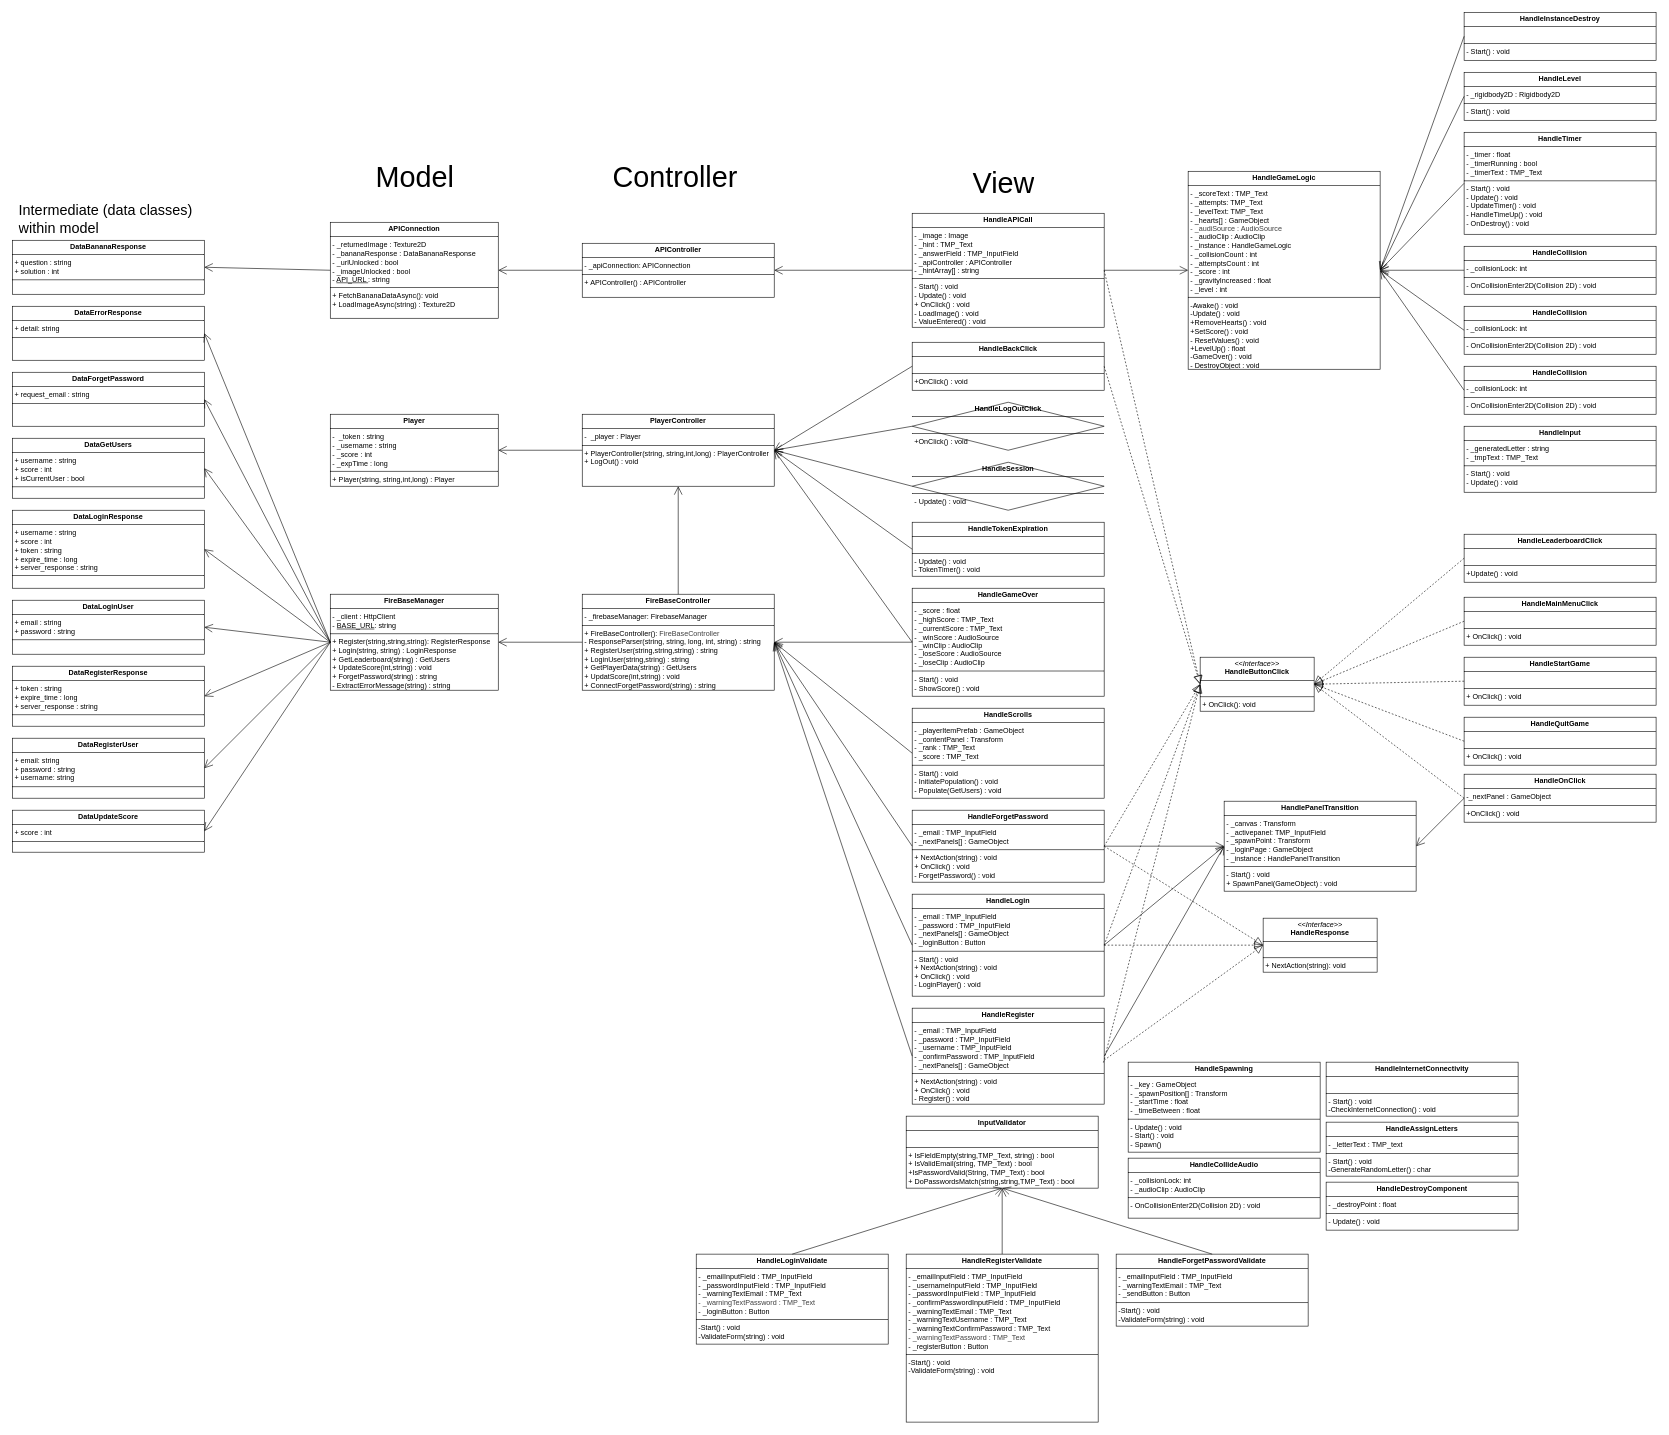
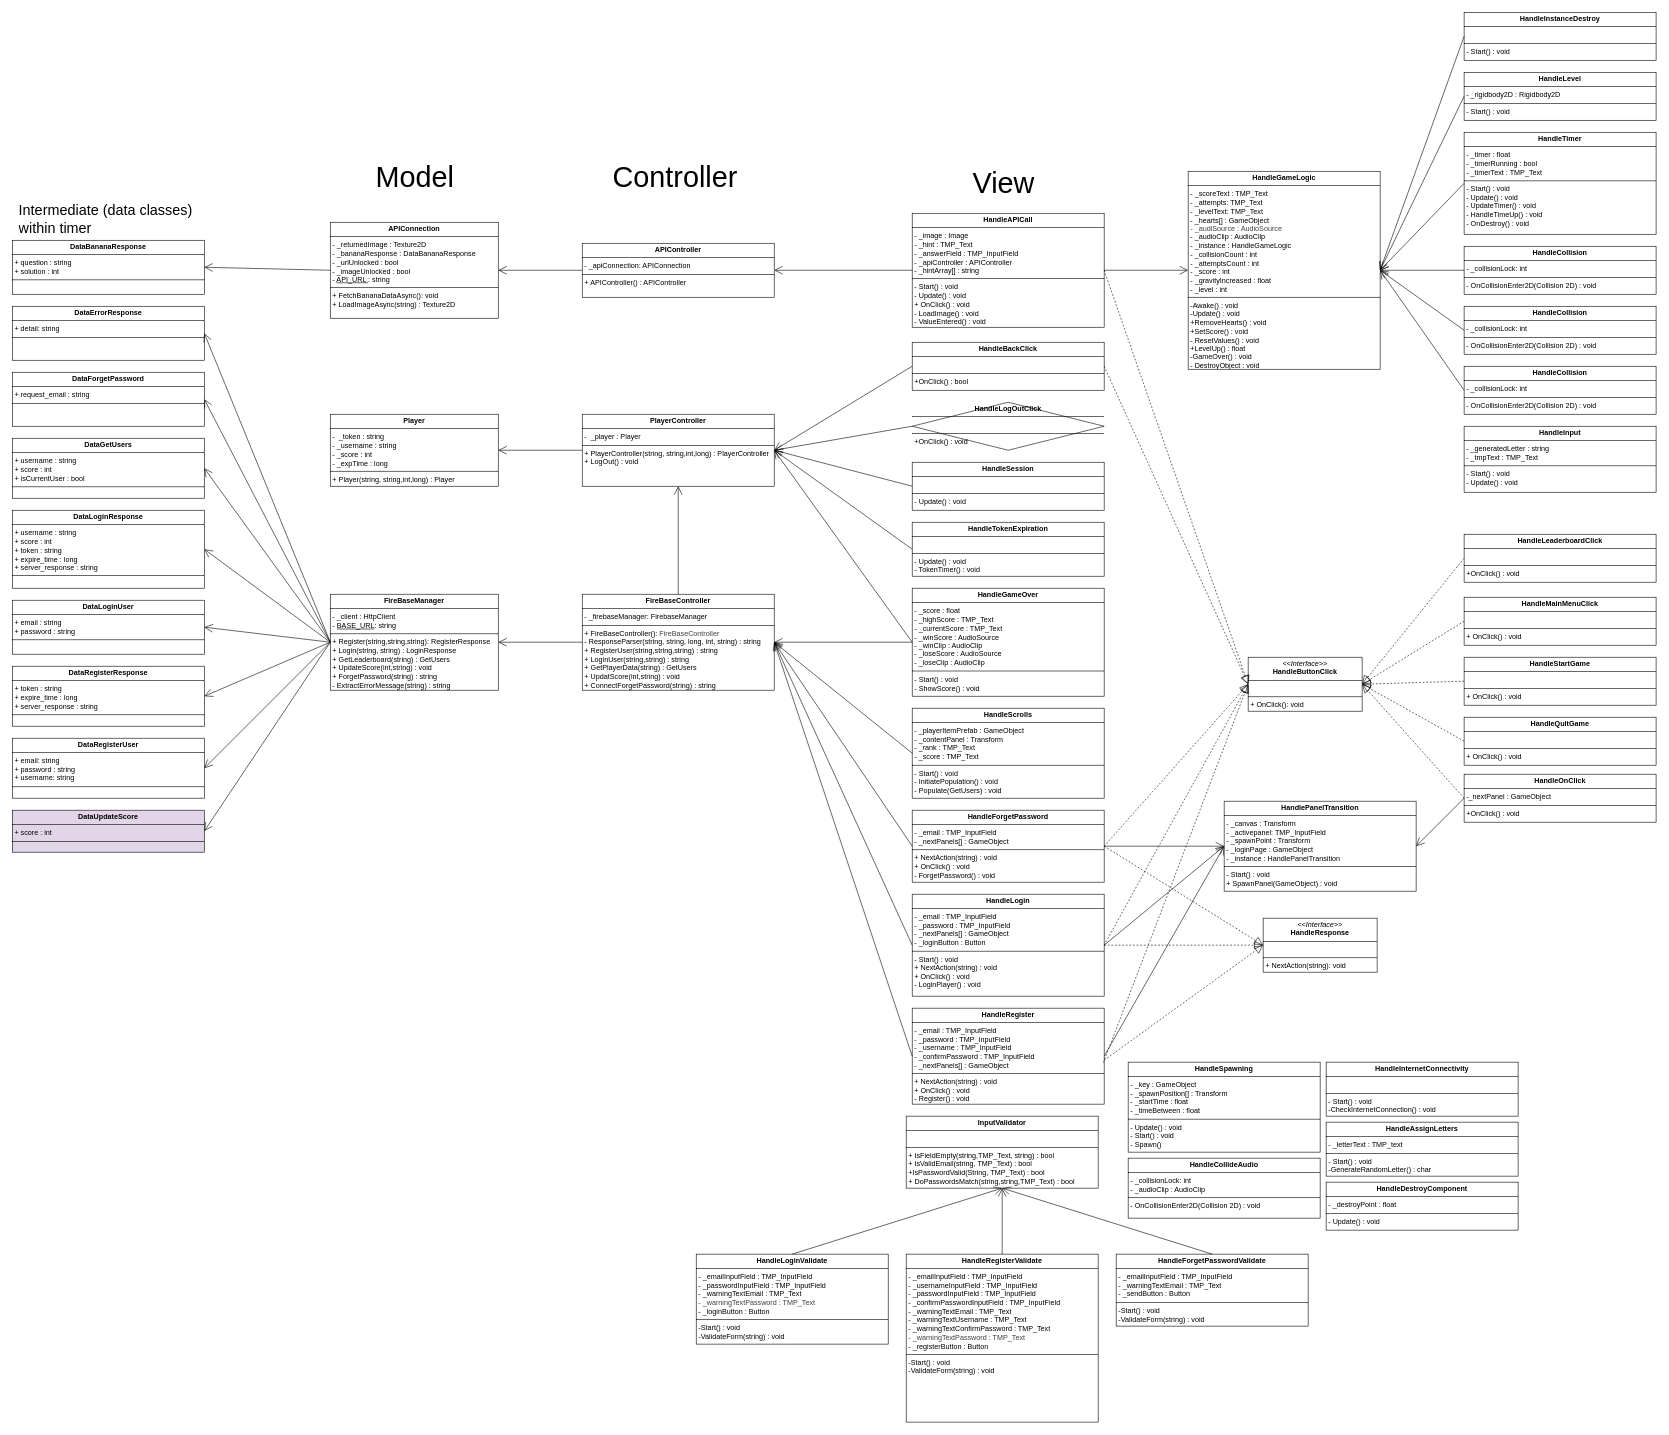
- <mxCell id="106" value="&lt;font style=&quot;font-size: 24px;&quot;&gt;Intermediate (data classes)&lt;/font&gt;&lt;div&gt;&lt;font style=&quot;font-size: 24px;&quot;&gt;within model&lt;/font&gt;&lt;/div&gt;" style="text;strokeColor=none;fillColor=none;align=left;verticalAlign=top;spacingLeft=4;spacingRight=4;overflow=hidden;rotatable=0;points=[[0,0.5],[1,0.5]];portConstraint=eastwest;whiteSpace=wrap;html=1;" parent="1" vertex="1"><mxGeometry x="25" y="330" width="310" height="60" as="geometry" /></mxCell>
+ <mxCell id="106" value="&lt;font style=&quot;font-size: 24px;&quot;&gt;Intermediate (data classes)&lt;/font&gt;&lt;div&gt;&lt;font style=&quot;font-size: 24px;&quot;&gt;within timer&lt;/font&gt;&lt;/div&gt;" style="text;strokeColor=none;fillColor=none;align=left;verticalAlign=top;spacingLeft=4;spacingRight=4;overflow=hidden;rotatable=0;points=[[0,0.5],[1,0.5]];portConstraint=eastwest;whiteSpace=wrap;html=1;" parent="1" vertex="1"><mxGeometry x="25" y="330" width="310" height="60" as="geometry" /></mxCell>
- <mxCell id="12" value="&lt;p style=&quot;margin:0px;margin-top:4px;text-align:center;&quot;&gt;&lt;b&gt;HandleBackClick&lt;/b&gt;&lt;/p&gt;&lt;hr size=&quot;1&quot; style=&quot;border-style:solid;&quot;&gt;&lt;p style=&quot;margin:0px;margin-left:4px;&quot;&gt;&lt;br&gt;&lt;/p&gt;&lt;hr size=&quot;1&quot; style=&quot;border-style:solid;&quot;&gt;&lt;p style=&quot;margin:0px;margin-left:4px;&quot;&gt;+OnClick() : void&lt;/p&gt;" style="verticalAlign=top;align=left;overflow=fill;html=1;whiteSpace=wrap;" parent="1" vertex="1"><mxGeometry x="1520" y="570" width="320" height="80" as="geometry" /></mxCell>
+ <mxCell id="12" value="&lt;p style=&quot;margin:0px;margin-top:4px;text-align:center;&quot;&gt;&lt;b&gt;HandleBackClick&lt;/b&gt;&lt;/p&gt;&lt;hr size=&quot;1&quot; style=&quot;border-style:solid;&quot;&gt;&lt;p style=&quot;margin:0px;margin-left:4px;&quot;&gt;&lt;br&gt;&lt;/p&gt;&lt;hr size=&quot;1&quot; style=&quot;border-style:solid;&quot;&gt;&lt;p style=&quot;margin:0px;margin-left:4px;&quot;&gt;+OnClick() : bool&lt;/p&gt;" style="verticalAlign=top;align=left;overflow=fill;html=1;whiteSpace=wrap;" parent="1" vertex="1"><mxGeometry x="1520" y="570" width="320" height="80" as="geometry" /></mxCell>
- <mxCell id="35" value="&lt;p style=&quot;margin:0px;margin-top:4px;text-align:center;&quot;&gt;&lt;b&gt;HandleSession&lt;/b&gt;&lt;/p&gt;&lt;hr size=&quot;1&quot; style=&quot;border-style:solid;&quot;&gt;&lt;p style=&quot;margin:0px;margin-left:4px;&quot;&gt;&lt;br&gt;&lt;/p&gt;&lt;hr size=&quot;1&quot; style=&quot;border-style:solid;&quot;&gt;&lt;p style=&quot;margin:0px;margin-left:4px;&quot;&gt;- Update() : void&lt;/p&gt;" style="rhombus;verticalAlign=top;align=left;overflow=fill;html=1;whiteSpace=wrap;" parent="1" vertex="1"><mxGeometry x="1520" y="770" width="320" height="80" as="geometry" /></mxCell>
+ <mxCell id="35" value="&lt;p style=&quot;margin:0px;margin-top:4px;text-align:center;&quot;&gt;&lt;b&gt;HandleSession&lt;/b&gt;&lt;/p&gt;&lt;hr size=&quot;1&quot; style=&quot;border-style:solid;&quot;&gt;&lt;p style=&quot;margin:0px;margin-left:4px;&quot;&gt;&lt;br&gt;&lt;/p&gt;&lt;hr size=&quot;1&quot; style=&quot;border-style:solid;&quot;&gt;&lt;p style=&quot;margin:0px;margin-left:4px;&quot;&gt;- Update() : void&lt;/p&gt;" style="verticalAlign=top;align=left;overflow=fill;html=1;whiteSpace=wrap;" parent="1" vertex="1"><mxGeometry x="1520" y="770" width="320" height="80" as="geometry" /></mxCell>
- <mxCell id="28" value="&lt;p style=&quot;margin:0px;margin-top:4px;text-align:center;&quot;&gt;&lt;b&gt;HandleLeaderboardClick&lt;/b&gt;&lt;/p&gt;&lt;hr size=&quot;1&quot; style=&quot;border-style:solid;&quot;&gt;&lt;p style=&quot;margin:0px;margin-left:4px;&quot;&gt;&lt;br&gt;&lt;/p&gt;&lt;hr size=&quot;1&quot; style=&quot;border-style:solid;&quot;&gt;&lt;p style=&quot;margin:0px;margin-left:4px;&quot;&gt;+Update() : void&lt;/p&gt;" style="verticalAlign=top;align=left;overflow=fill;html=1;whiteSpace=wrap;" parent="1" vertex="1"><mxGeometry x="2440" y="890" width="320" height="80" as="geometry" /></mxCell>
+ <mxCell id="28" value="&lt;p style=&quot;margin:0px;margin-top:4px;text-align:center;&quot;&gt;&lt;b&gt;HandleLeaderboardClick&lt;/b&gt;&lt;/p&gt;&lt;hr size=&quot;1&quot; style=&quot;border-style:solid;&quot;&gt;&lt;p style=&quot;margin:0px;margin-left:4px;&quot;&gt;&lt;br&gt;&lt;/p&gt;&lt;hr size=&quot;1&quot; style=&quot;border-style:solid;&quot;&gt;&lt;p style=&quot;margin:0px;margin-left:4px;&quot;&gt;+OnClick() : void&lt;/p&gt;" style="verticalAlign=top;align=left;overflow=fill;html=1;whiteSpace=wrap;" parent="1" vertex="1"><mxGeometry x="2440" y="890" width="320" height="80" as="geometry" /></mxCell>
- <mxCell id="2" value="&lt;p style=&quot;margin:0px;margin-top:4px;text-align:center;&quot;&gt;&lt;i&gt;&amp;lt;&amp;lt;Interface&amp;gt;&amp;gt;&lt;/i&gt;&lt;br&gt;&lt;b&gt;HandleButtonClick&lt;/b&gt;&lt;/p&gt;&lt;hr size=&quot;1&quot; style=&quot;border-style:solid;&quot;&gt;&lt;p style=&quot;margin:0px;margin-left:4px;&quot;&gt;&lt;br&gt;&lt;/p&gt;&lt;hr size=&quot;1&quot; style=&quot;border-style:solid;&quot;&gt;&lt;p style=&quot;margin:0px;margin-left:4px;&quot;&gt;+ OnClick(): void&lt;br&gt;&lt;/p&gt;" style="verticalAlign=top;align=left;overflow=fill;html=1;whiteSpace=wrap;" parent="1" vertex="1"><mxGeometry x="2000" y="1095" width="190" height="90" as="geometry" /></mxCell>
+ <mxCell id="2" value="&lt;p style=&quot;margin:0px;margin-top:4px;text-align:center;&quot;&gt;&lt;i&gt;&amp;lt;&amp;lt;Interface&amp;gt;&amp;gt;&lt;/i&gt;&lt;br&gt;&lt;b&gt;HandleButtonClick&lt;/b&gt;&lt;/p&gt;&lt;hr size=&quot;1&quot; style=&quot;border-style:solid;&quot;&gt;&lt;p style=&quot;margin:0px;margin-left:4px;&quot;&gt;&lt;br&gt;&lt;/p&gt;&lt;hr size=&quot;1&quot; style=&quot;border-style:solid;&quot;&gt;&lt;p style=&quot;margin:0px;margin-left:4px;&quot;&gt;+ OnClick(): void&lt;br&gt;&lt;/p&gt;" style="verticalAlign=top;align=left;overflow=fill;html=1;whiteSpace=wrap;" parent="1" vertex="1"><mxGeometry x="2080" y="1095" width="190" height="90" as="geometry" /></mxCell>
- <mxCell id="48" value="&lt;p style=&quot;margin:0px;margin-top:4px;text-align:center;&quot;&gt;&lt;b&gt;DataUpdateScore&lt;/b&gt;&lt;/p&gt;&lt;hr size=&quot;1&quot; style=&quot;border-style:solid;&quot;&gt;&lt;p style=&quot;margin:0px;margin-left:4px;&quot;&gt;+ score : int&lt;/p&gt;&lt;hr size=&quot;1&quot; style=&quot;border-style:solid;&quot;&gt;&lt;p style=&quot;margin:0px;margin-left:4px;&quot;&gt;&lt;br&gt;&lt;/p&gt;" style="verticalAlign=top;align=left;overflow=fill;html=1;whiteSpace=wrap;" parent="1" vertex="1"><mxGeometry x="20" y="1350" width="320" height="70" as="geometry" /></mxCell>
+ <mxCell id="48" value="&lt;p style=&quot;margin:0px;margin-top:4px;text-align:center;&quot;&gt;&lt;b&gt;DataUpdateScore&lt;/b&gt;&lt;/p&gt;&lt;hr size=&quot;1&quot; style=&quot;border-style:solid;&quot;&gt;&lt;p style=&quot;margin:0px;margin-left:4px;&quot;&gt;+ score : int&lt;/p&gt;&lt;hr size=&quot;1&quot; style=&quot;border-style:solid;&quot;&gt;&lt;p style=&quot;margin:0px;margin-left:4px;&quot;&gt;&lt;br&gt;&lt;/p&gt;" style="verticalAlign=top;align=left;overflow=fill;html=1;whiteSpace=wrap;fillColor=#e1d5e7;" parent="1" vertex="1"><mxGeometry x="20" y="1350" width="320" height="70" as="geometry" /></mxCell>
